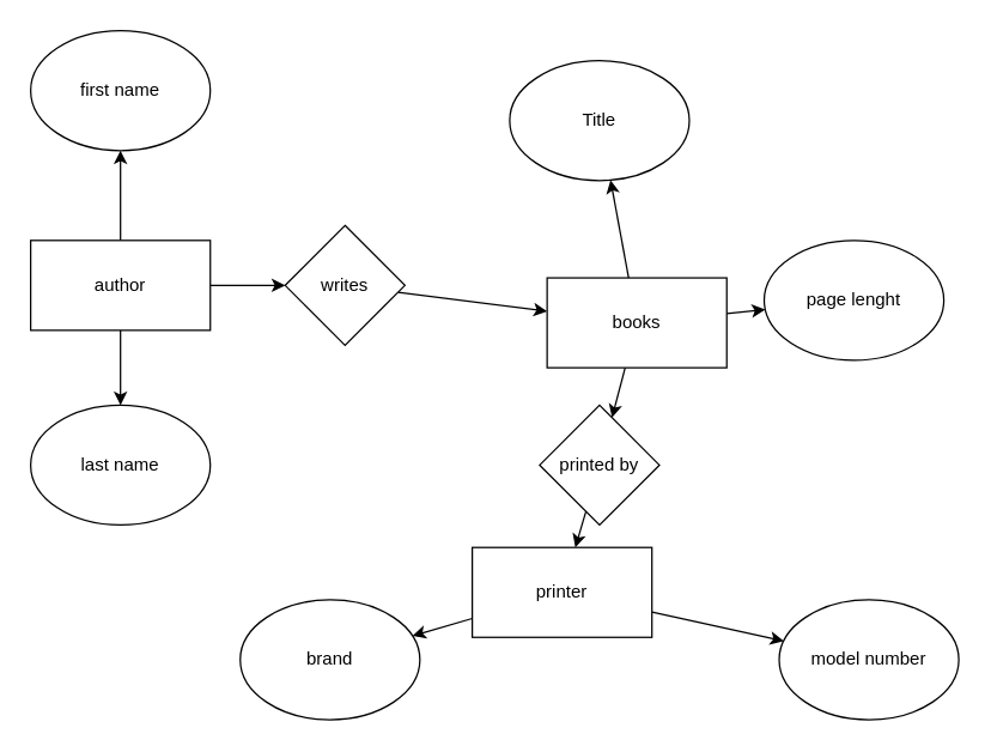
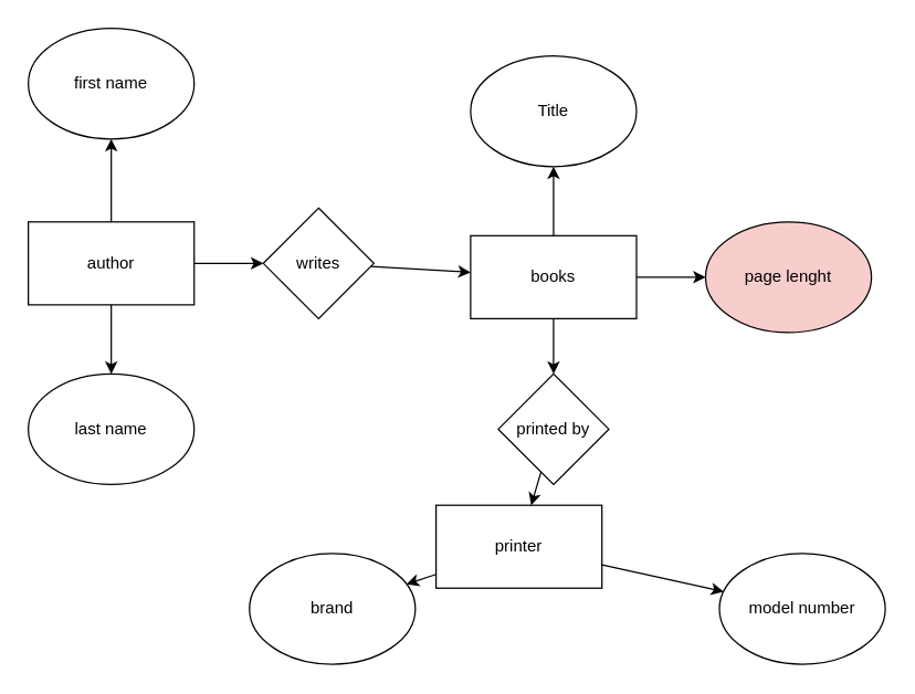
- <mxCell id="15" value="page lenght" style="ellipse;whiteSpace=wrap;html=1;" vertex="1" parent="1"><mxGeometry x="510" y="160" width="120" height="80" as="geometry" /></mxCell>
+ <mxCell id="15" value="page lenght" style="ellipse;whiteSpace=wrap;html=1;fillColor=#f8cecc;" vertex="1" parent="1"><mxGeometry x="510" y="160" width="120" height="80" as="geometry" /></mxCell>
- <mxCell id="13" value="books" style="rounded=0;whiteSpace=wrap;html=1;" vertex="1" parent="1"><mxGeometry x="365" y="185" width="120" height="60" as="geometry" /></mxCell>
+ <mxCell id="13" value="books" style="rounded=0;whiteSpace=wrap;html=1;" vertex="1" parent="1"><mxGeometry x="340" y="170" width="120" height="60" as="geometry" /></mxCell>
- <mxCell id="21" value="brand" style="ellipse;whiteSpace=wrap;html=1;" vertex="1" parent="1"><mxGeometry x="160" y="400" width="120" height="80" as="geometry" /></mxCell>
+ <mxCell id="21" value="brand" style="ellipse;whiteSpace=wrap;html=1;" vertex="1" parent="1"><mxGeometry x="180" y="400" width="120" height="80" as="geometry" /></mxCell>
